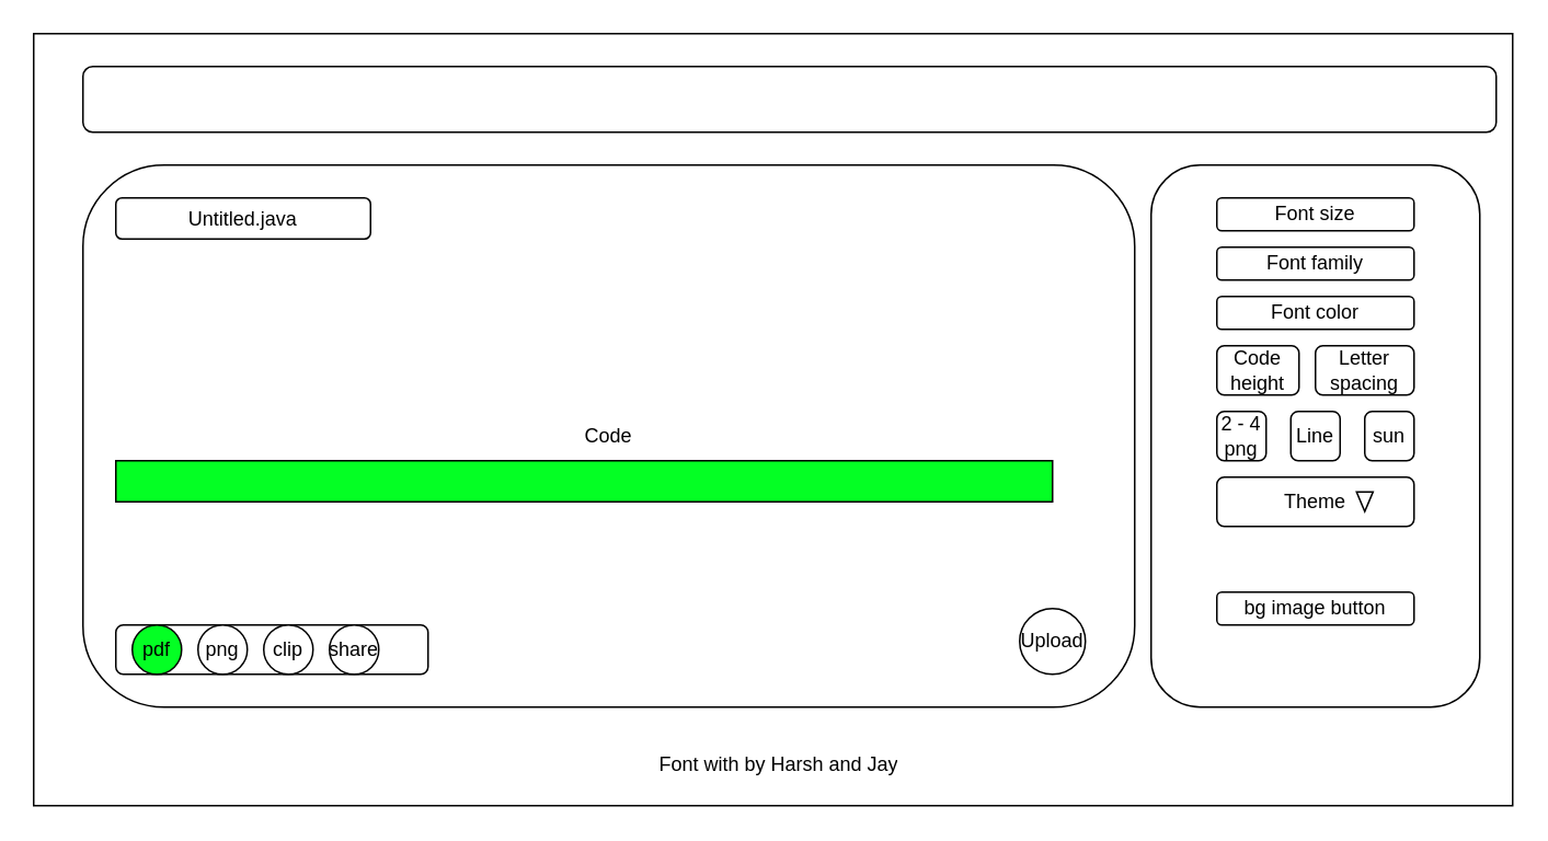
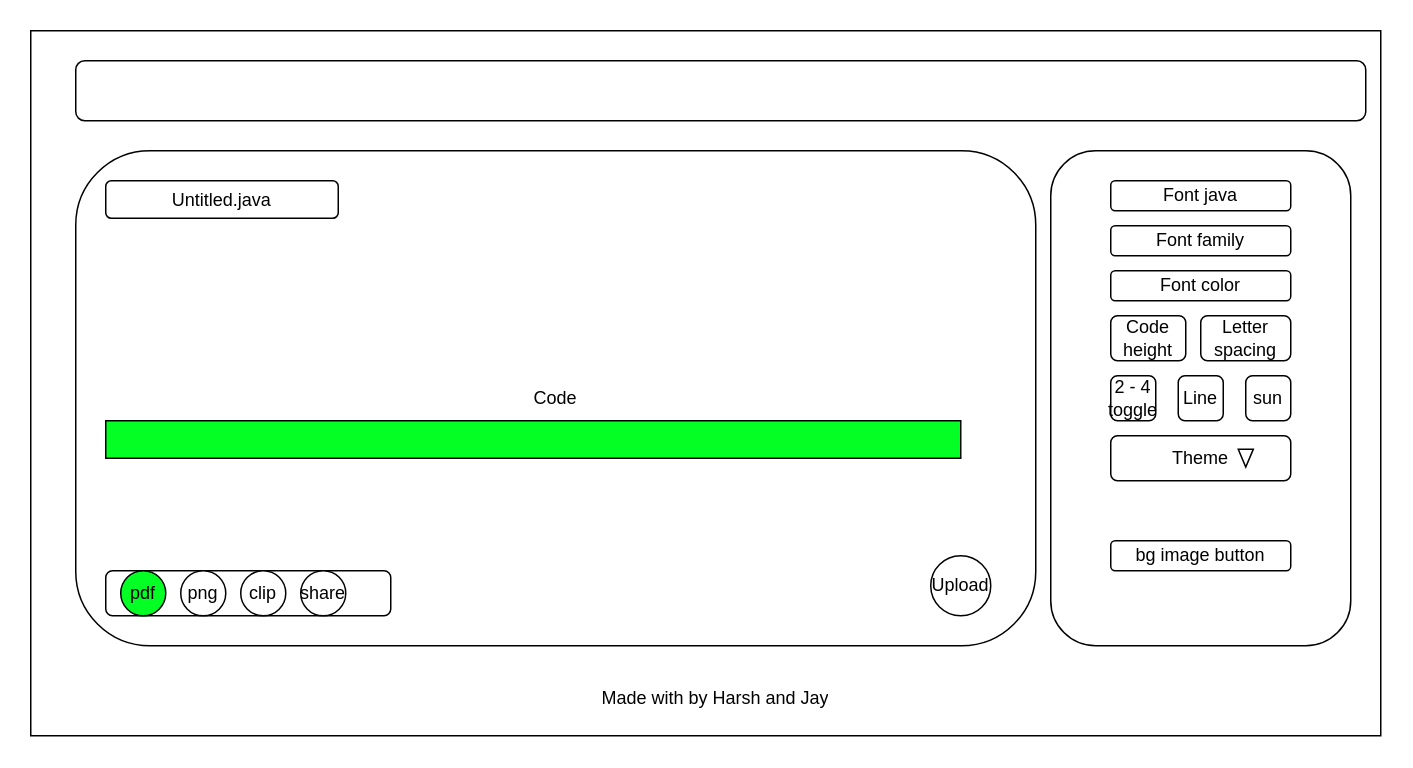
- <mxCell id="13" value="Font size" style="rounded=1;whiteSpace=wrap;html=1;" vertex="1" parent="1"><mxGeometry x="740" y="120" width="120" height="20" as="geometry" /></mxCell>
+ <mxCell id="13" value="Font java" style="rounded=1;whiteSpace=wrap;html=1;" vertex="1" parent="1"><mxGeometry x="740" y="120" width="120" height="20" as="geometry" /></mxCell>
- <mxCell id="16" value="2 - 4 png" style="rounded=1;whiteSpace=wrap;html=1;" vertex="1" parent="1"><mxGeometry x="740" y="250" width="30" height="30" as="geometry" /></mxCell>
+ <mxCell id="16" value="2 - 4 toggle" style="rounded=1;whiteSpace=wrap;html=1;" vertex="1" parent="1"><mxGeometry x="740" y="250" width="30" height="30" as="geometry" /></mxCell>
- <mxCell id="24" value="Font with by Harsh and Jay" style="text;strokeColor=none;fillColor=none;align=left;verticalAlign=middle;spacingLeft=4;spacingRight=4;overflow=hidden;points=[[0,0.5],[1,0.5]];portConstraint=eastwest;rotatable=0;whiteSpace=wrap;html=1;" vertex="1" parent="1"><mxGeometry x="395" y="450" width="170" height="30" as="geometry" /></mxCell>
+ <mxCell id="24" value="Made with by Harsh and Jay" style="text;strokeColor=none;fillColor=none;align=left;verticalAlign=middle;spacingLeft=4;spacingRight=4;overflow=hidden;points=[[0,0.5],[1,0.5]];portConstraint=eastwest;rotatable=0;whiteSpace=wrap;html=1;" vertex="1" parent="1"><mxGeometry x="395" y="450" width="170" height="30" as="geometry" /></mxCell>
